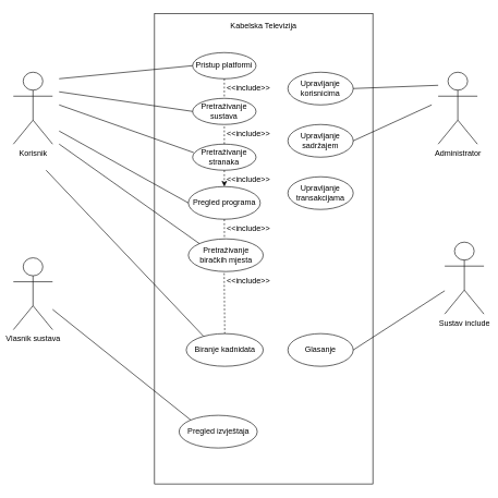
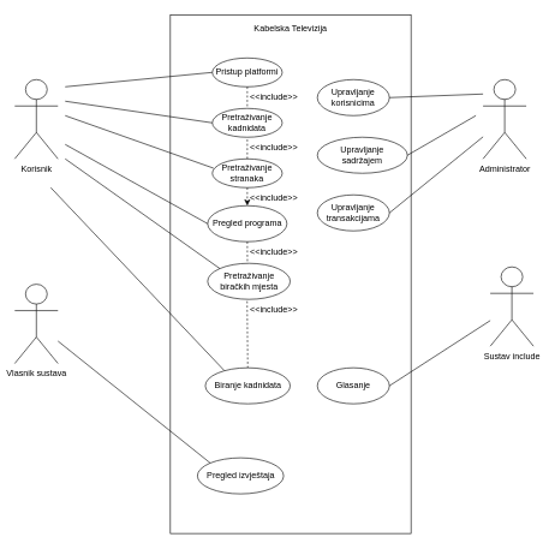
- <mxCell id="22" value="Pretraživanje sustava" style="ellipse;whiteSpace=wrap;html=1;" parent="1" vertex="1"><mxGeometry x="294.25" y="150" width="97" height="40" as="geometry" /></mxCell>
+ <mxCell id="22" value="Pretraživanje kadnidata" style="ellipse;whiteSpace=wrap;html=1;" parent="1" vertex="1"><mxGeometry x="294.25" y="150" width="97" height="40" as="geometry" /></mxCell>
- <mxCell id="15" value="Upravljanje&lt;br&gt;sadržajem" style="ellipse;whiteSpace=wrap;html=1;" parent="1" vertex="1"><mxGeometry x="440" y="190" width="100" height="50" as="geometry" /></mxCell>
+ <mxCell id="15" value="Upravljanje&lt;br&gt;sadržajem" style="ellipse;whiteSpace=wrap;html=1;" parent="1" vertex="1"><mxGeometry x="440" y="190" width="125" height="50" as="geometry" /></mxCell>
+ <mxCell id="21" value="" style="endArrow=none;html=1;rounded=0;exitX=1;exitY=0.5;exitDx=0;exitDy=0;" parent="1" source="16" target="29" edge="1"><mxGeometry width="50" height="50" relative="1" as="geometry"><mxPoint x="310" y="310" as="sourcePoint" /><mxPoint x="680" y="132.097" as="targetPoint" /></mxGeometry></mxCell>
